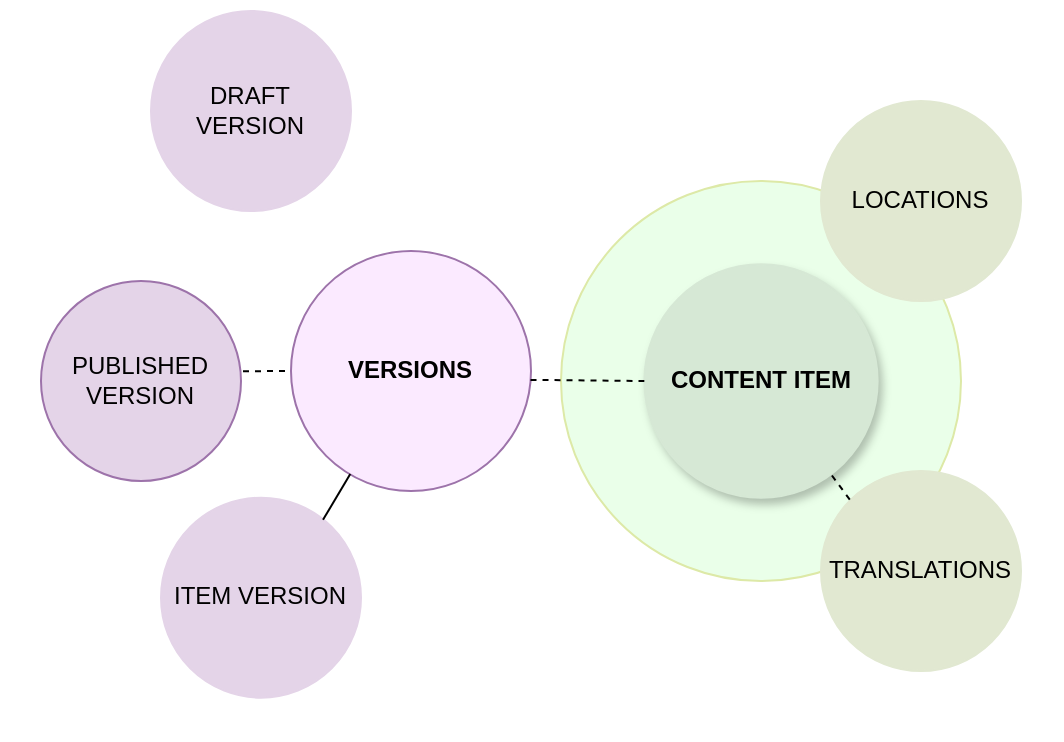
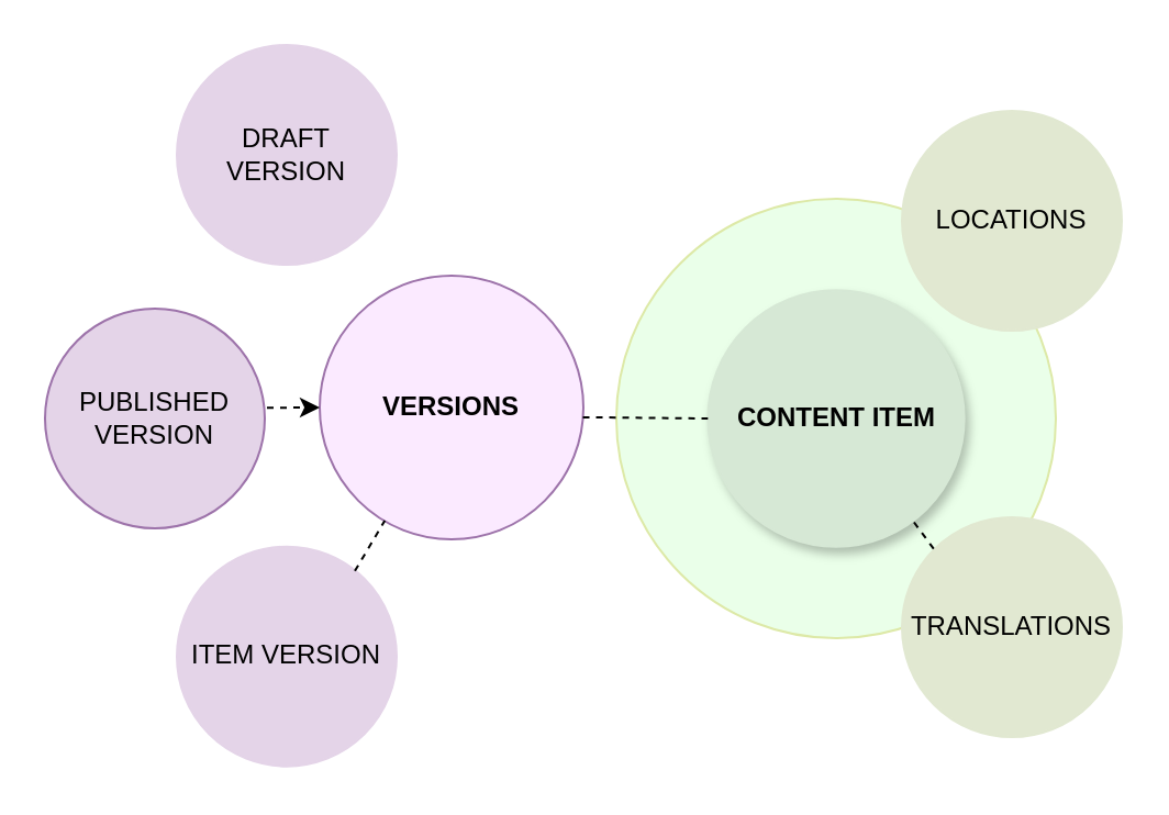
- <mxCell id="10" value="DRAFT &lt;br&gt;VERSION" style="ellipse;whiteSpace=wrap;html=1;aspect=fixed;fillColor=#e4d4e8;strokeColor=#e4d4e8;" vertex="1" parent="1"><mxGeometry x="75" y="5" width="100" height="100" as="geometry" /></mxCell>
+ <mxCell id="10" value="DRAFT &lt;br&gt;VERSION" style="ellipse;whiteSpace=wrap;html=1;aspect=fixed;fillColor=#e4d4e8;strokeColor=#e4d4e8;" vertex="1" parent="1"><mxGeometry x="80" y="20" width="100" height="100" as="geometry" /></mxCell>
- <mxCell id="8" value="" style="endArrow=none;dashed=1;html=1;entryX=0;entryY=0.5;entryDx=0;entryDy=0;exitX=1.01;exitY=0.451;exitDx=0;exitDy=0;exitPerimeter=0;" edge="1" parent="1" source="7" target="2"><mxGeometry width="50" height="50" relative="1" as="geometry"><mxPoint x="146" y="46.38" as="sourcePoint" /><mxPoint x="170" y="60" as="targetPoint" /></mxGeometry></mxCell>
+ <mxCell id="8" value="" style="endArrow=classic;dashed=1;html=1;entryX=0;entryY=0.5;entryDx=0;entryDy=0;exitX=1.01;exitY=0.451;exitDx=0;exitDy=0;exitPerimeter=0;" edge="1" parent="1" source="7" target="2"><mxGeometry width="50" height="50" relative="1" as="geometry"><mxPoint x="146" y="46.38" as="sourcePoint" /><mxPoint x="170" y="60" as="targetPoint" /></mxGeometry></mxCell>
- <mxCell id="11" value="" style="endArrow=none;dashed=0;html=1;exitX=0.81;exitY=0.111;exitDx=0;exitDy=0;exitPerimeter=0;entryX=0.247;entryY=0.929;entryDx=0;entryDy=0;entryPerimeter=0;" edge="1" parent="1" source="9" target="2"><mxGeometry width="50" height="50" relative="1" as="geometry"><mxPoint x="156.059" y="55.038" as="sourcePoint" /><mxPoint x="173" y="240" as="targetPoint" /></mxGeometry></mxCell>
+ <mxCell id="11" value="" style="endArrow=none;dashed=1;html=1;exitX=0.81;exitY=0.111;exitDx=0;exitDy=0;exitPerimeter=0;entryX=0.247;entryY=0.929;entryDx=0;entryDy=0;entryPerimeter=0;" edge="1" parent="1" source="9" target="2"><mxGeometry width="50" height="50" relative="1" as="geometry"><mxPoint x="156.059" y="55.038" as="sourcePoint" /><mxPoint x="173" y="240" as="targetPoint" /></mxGeometry></mxCell>
